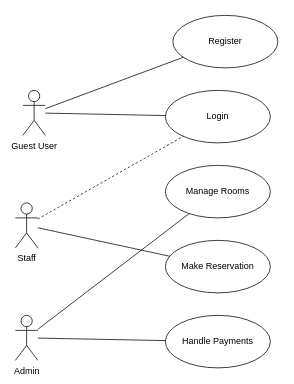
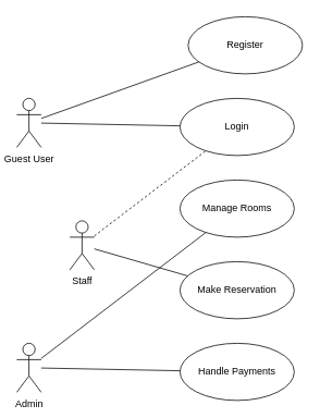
- <mxCell id="2" value="Guest User" style="shape=umlActor;verticalLabelPosition=bottom;verticalAlign=top;html=1;" vertex="1" parent="1"><mxGeometry x="30" y="120" width="30" height="60" as="geometry" /></mxCell>
+ <mxCell id="2" value="Guest User" style="shape=umlActor;verticalLabelPosition=bottom;verticalAlign=top;html=1;" vertex="1" parent="1"><mxGeometry x="20" y="120" width="30" height="60" as="geometry" /></mxCell>
- <mxCell id="3" value="Staff" style="shape=umlActor;verticalLabelPosition=bottom;verticalAlign=top;html=1;" vertex="1" parent="1"><mxGeometry x="20" y="270" width="30" height="60" as="geometry" /></mxCell>
+ <mxCell id="3" value="Staff" style="shape=umlActor;verticalLabelPosition=bottom;verticalAlign=top;html=1;" vertex="1" parent="1"><mxGeometry x="85" y="270" width="30" height="60" as="geometry" /></mxCell>
